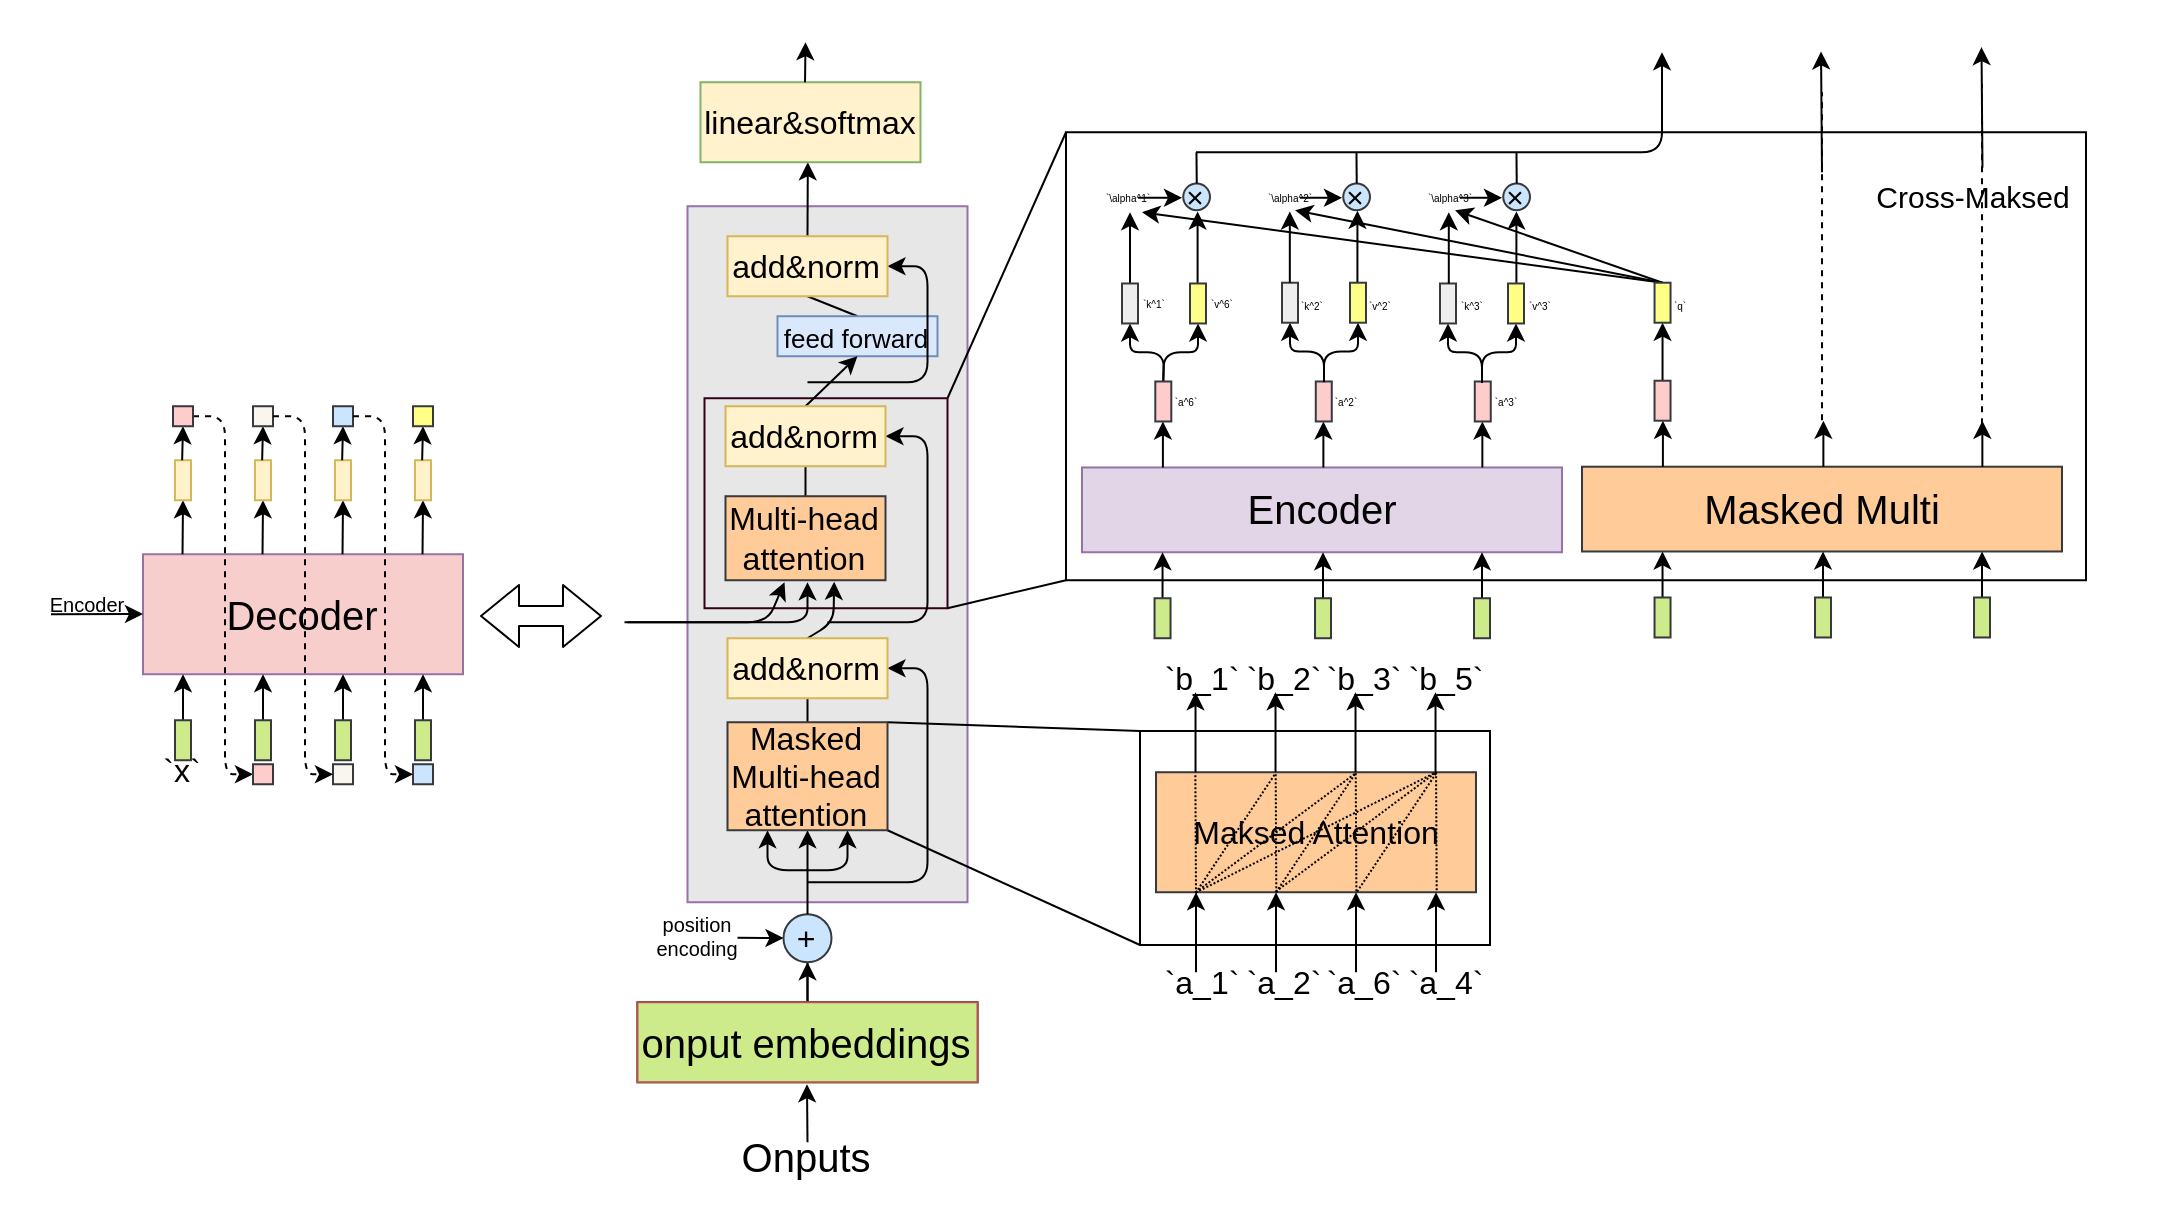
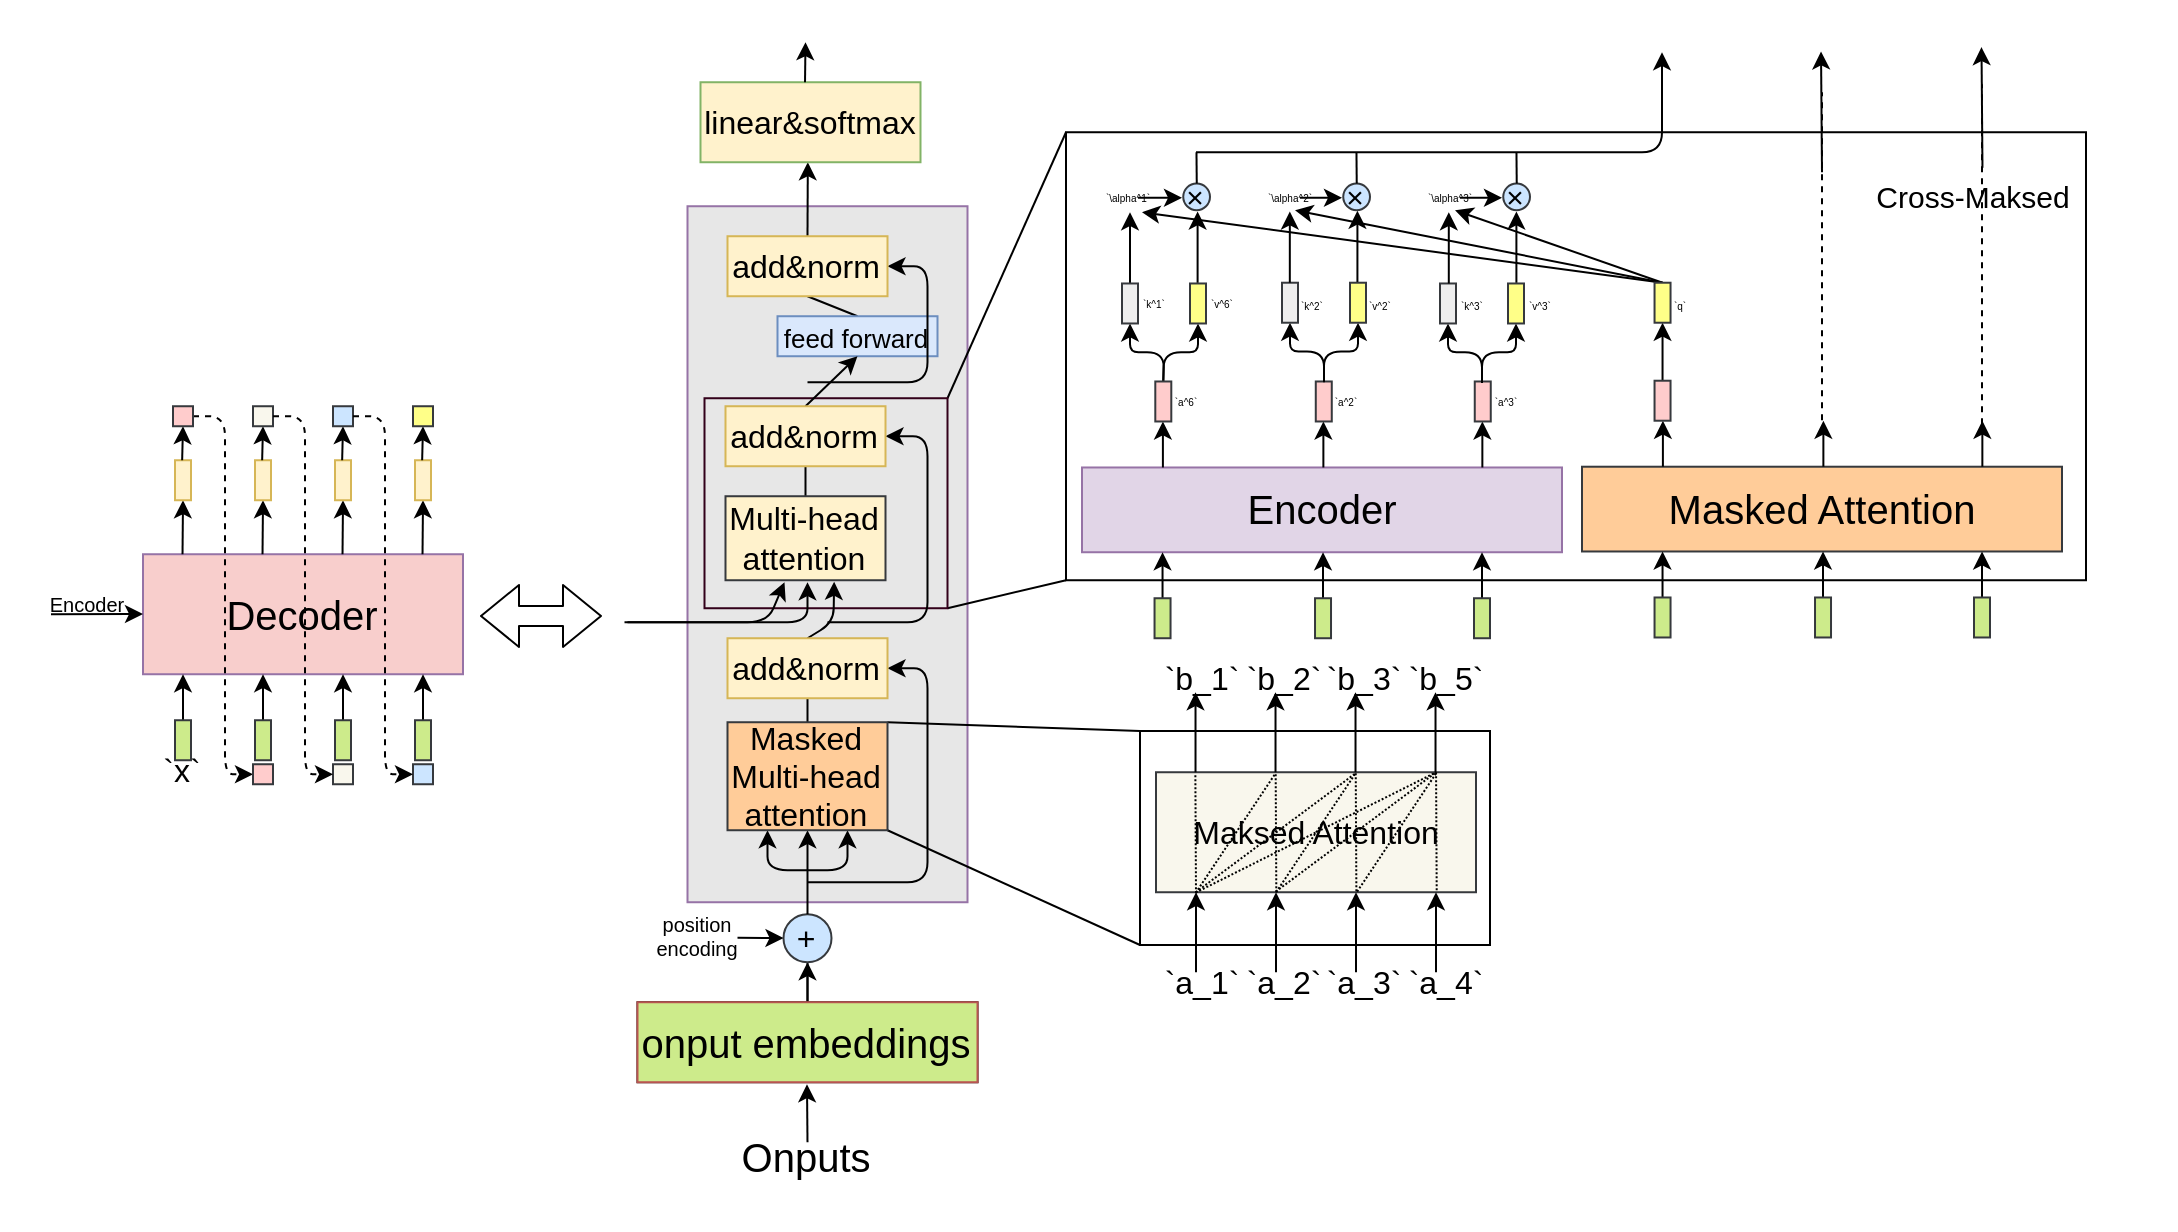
- <mxCell id="146" value="Masked Multi" style="rounded=0;whiteSpace=wrap;html=1;fontSize=20;fillColor=#ffcc99;strokeColor=#36393d;fontColor=#000000;" parent="1" vertex="1"><mxGeometry x="790.5" y="232.86" width="240" height="42.38" as="geometry" /></mxCell>
+ <mxCell id="146" value="Masked Attention" style="rounded=0;whiteSpace=wrap;html=1;fontSize=20;fillColor=#ffcc99;strokeColor=#36393d;fontColor=#000000;" parent="1" vertex="1"><mxGeometry x="790.5" y="232.86" width="240" height="42.38" as="geometry" /></mxCell>
- <mxCell id="69" value="Multi-head&lt;br&gt;attention" style="rounded=0;whiteSpace=wrap;html=1;fontSize=16;fillColor=#ffcc99;strokeColor=#36393d;fontColor=#000000;" parent="1" vertex="1"><mxGeometry x="362.25" y="247.62" width="80" height="42" as="geometry" /></mxCell>
+ <mxCell id="69" value="Multi-head&lt;br&gt;attention" style="rounded=0;whiteSpace=wrap;html=1;fontSize=16;fillColor=#fff2cc;strokeColor=#36393d;fontColor=#000000;" parent="1" vertex="1"><mxGeometry x="362.25" y="247.62" width="80" height="42" as="geometry" /></mxCell>
- <mxCell id="77" value="Maksed Attention" style="rounded=0;whiteSpace=wrap;html=1;fontSize=16;fillColor=#ffcc99;strokeColor=#36393d;fontColor=#000000;" parent="1" vertex="1"><mxGeometry x="577.5" y="385.62" width="160" height="60" as="geometry" /></mxCell>
+ <mxCell id="77" value="Maksed Attention" style="rounded=0;whiteSpace=wrap;html=1;fontSize=16;fillColor=#f9f7ed;strokeColor=#36393d;fontColor=#000000;" parent="1" vertex="1"><mxGeometry x="577.5" y="385.62" width="160" height="60" as="geometry" /></mxCell>
- <mxCell id="88" value="`a_6`" style="text;html=1;strokeColor=none;fillColor=none;align=center;verticalAlign=middle;whiteSpace=wrap;rounded=0;fontSize=16;fontColor=#000000;" parent="1" vertex="1"><mxGeometry x="666.5" y="480.62" width="30" height="20" as="geometry" /></mxCell>
+ <mxCell id="88" value="`a_3`" style="text;html=1;strokeColor=none;fillColor=none;align=center;verticalAlign=middle;whiteSpace=wrap;rounded=0;fontSize=16;fontColor=#000000;" parent="1" vertex="1"><mxGeometry x="666.5" y="480.62" width="30" height="20" as="geometry" /></mxCell>
